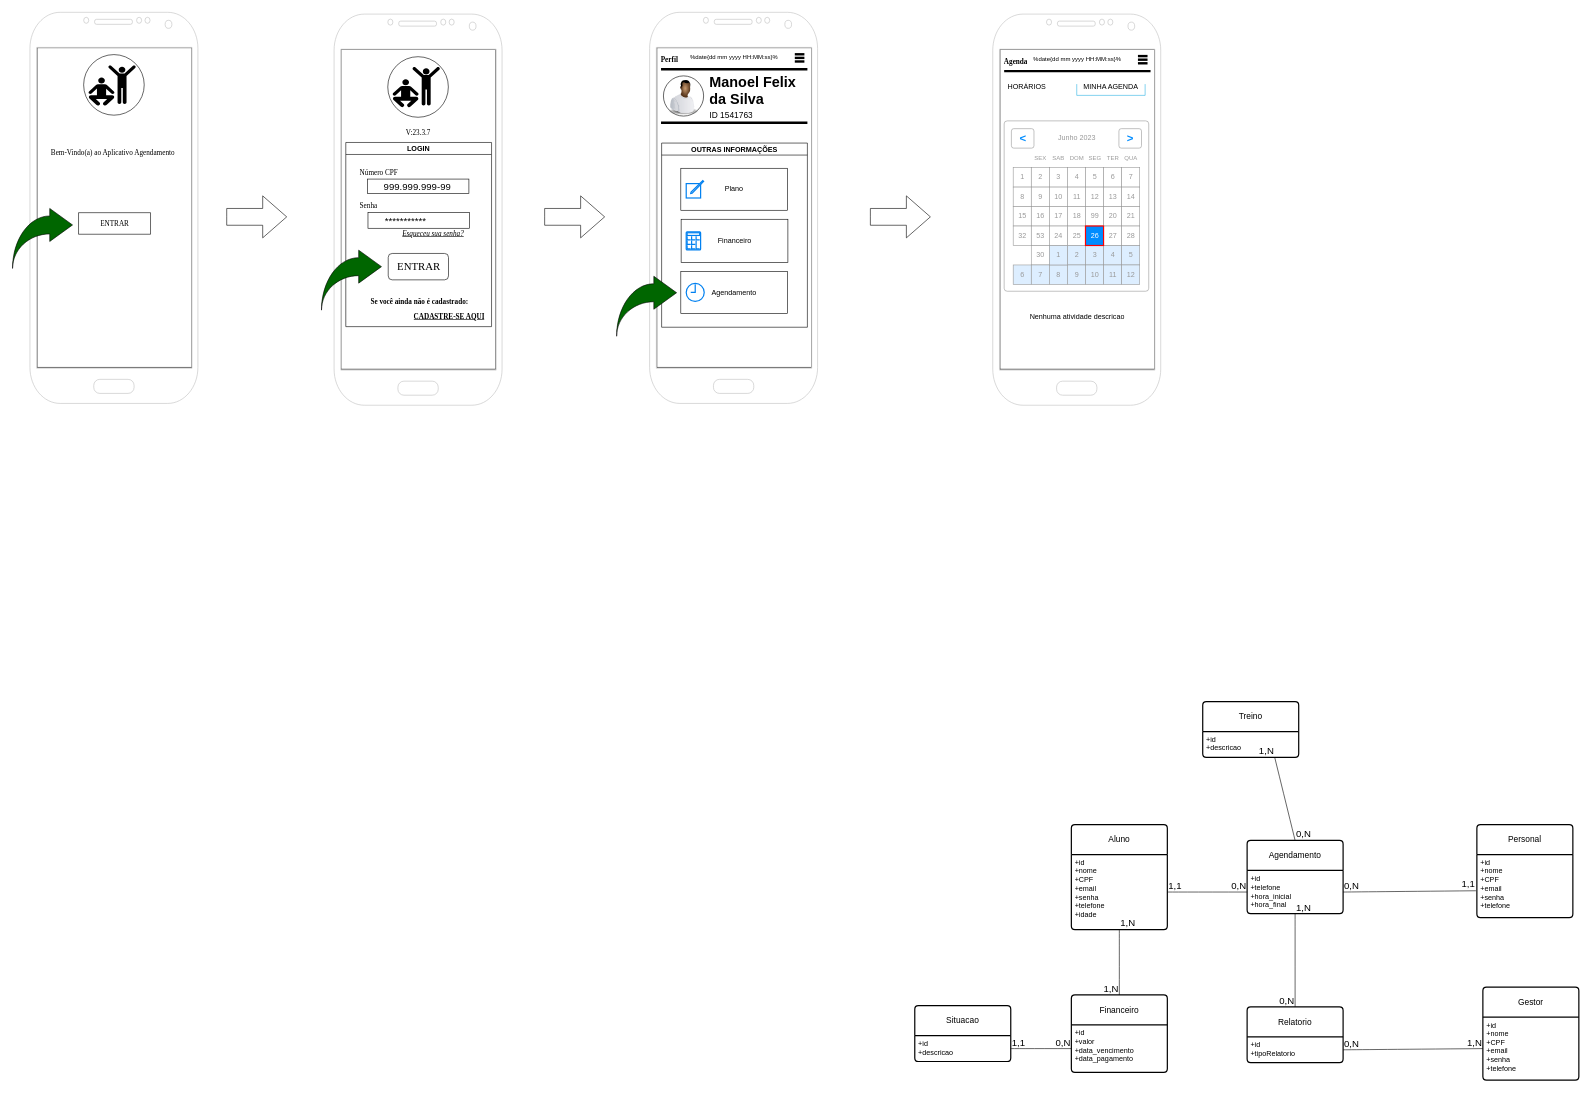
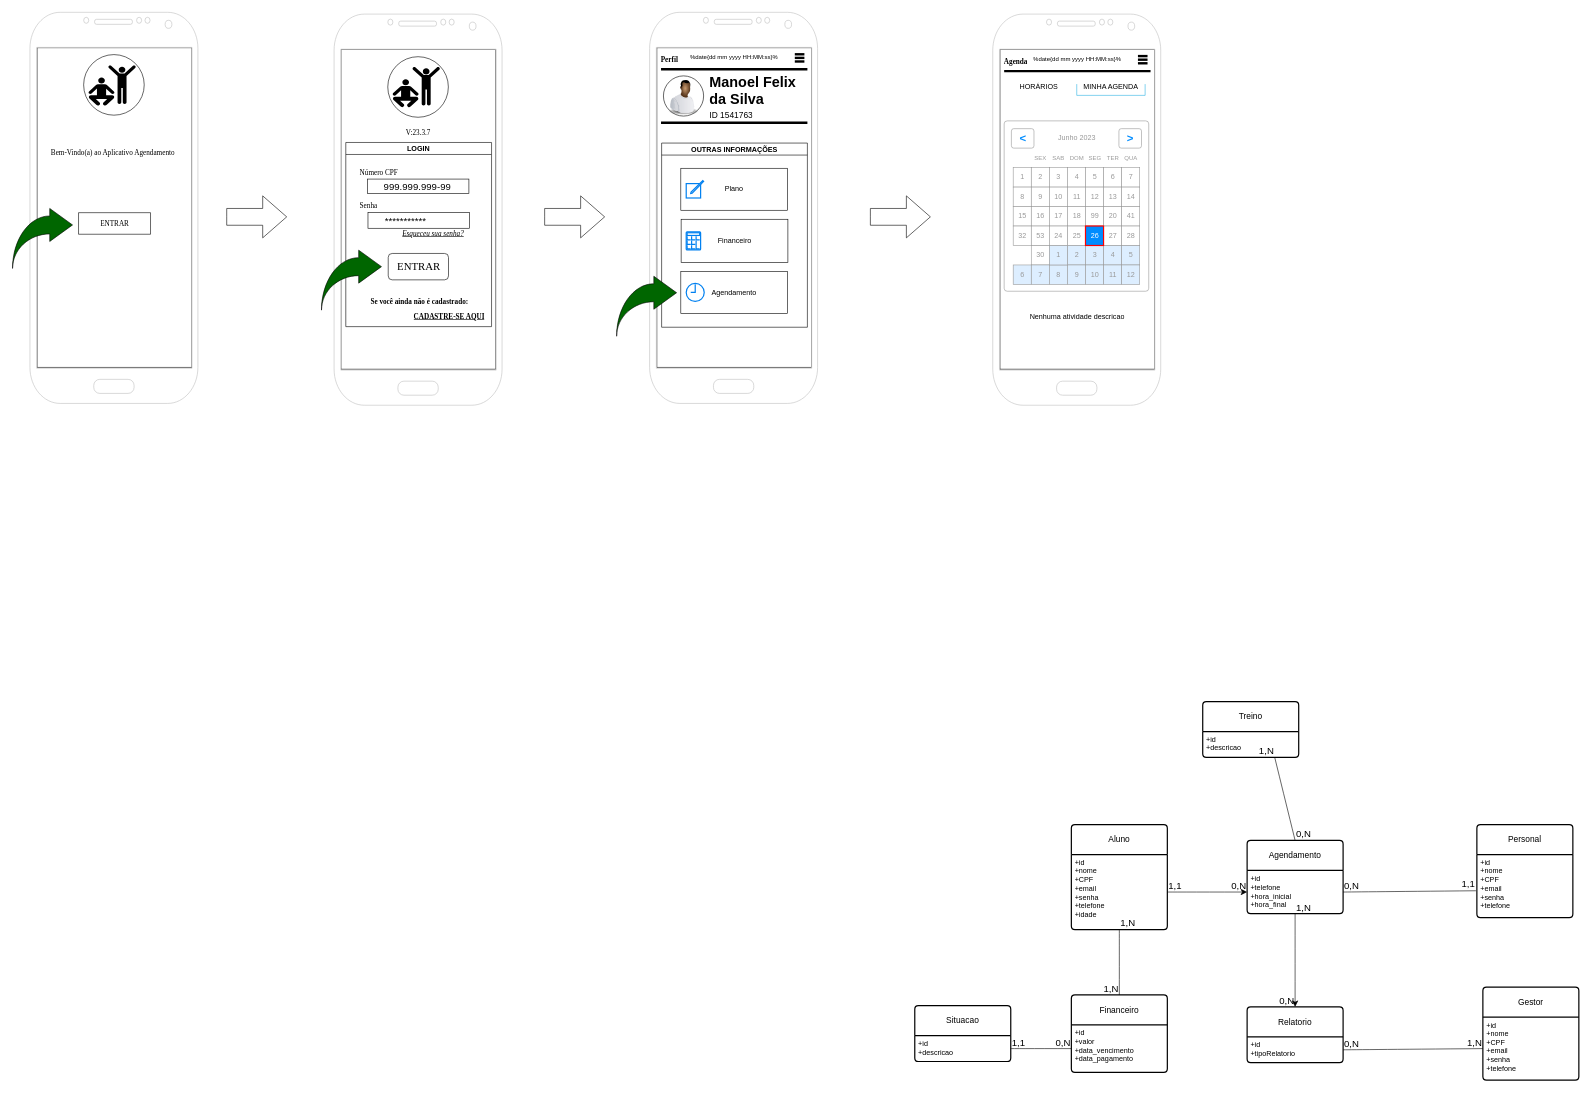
- <mxCell id="143" value="HORÁRIOS" style="text;html=1;strokeColor=none;fillColor=none;align=center;verticalAlign=middle;whiteSpace=wrap;overflow=hidden;" vertex="1" parent="1"><mxGeometry x="1671" y="134.75" width="80" height="20" as="geometry" /></mxCell>
+ <mxCell id="143" value="HORÁRIOS" style="text;html=1;strokeColor=none;fillColor=none;align=center;verticalAlign=middle;whiteSpace=wrap;overflow=hidden;" vertex="1" parent="1"><mxGeometry x="1691" y="134.75" width="80" height="20" as="geometry" /></mxCell>
- <mxCell id="121" value="21" style="strokeWidth=1;shadow=0;dashed=0;align=center;html=1;shape=mxgraph.mockup.forms.rrect;rSize=0;strokeColor=#999999;fontColor=#999999;" vertex="1" parent="91"><mxGeometry x="195.812" y="142.811" width="30.125" height="32.457" as="geometry" /></mxCell>
+ <mxCell id="121" value="41" style="strokeWidth=1;shadow=0;dashed=0;align=center;html=1;shape=mxgraph.mockup.forms.rrect;rSize=0;strokeColor=#999999;fontColor=#999999;" vertex="1" parent="91"><mxGeometry x="195.812" y="142.811" width="30.125" height="32.457" as="geometry" /></mxCell>
- <mxCell id="14" value="" style="endArrow=none;html=1;rounded=0;fontSize=12;startSize=8;endSize=8;curved=1;exitX=1;exitY=0.5;exitDx=0;exitDy=0;entryX=0;entryY=0.5;entryDx=0;entryDy=0;" edge="1" parent="1" source="5" target="7"><mxGeometry relative="1" as="geometry"><mxPoint x="2199" y="1613" as="sourcePoint" /><mxPoint x="2359" y="1613" as="targetPoint" /></mxGeometry></mxCell>
+ <mxCell id="14" value="" style="endArrow=classic;html=1;rounded=0;fontSize=12;startSize=8;endSize=8;curved=1;exitX=1;exitY=0.5;exitDx=0;exitDy=0;entryX=0;entryY=0.5;entryDx=0;entryDy=0;" edge="1" parent="1" source="5" target="7"><mxGeometry relative="1" as="geometry"><mxPoint x="2199" y="1613" as="sourcePoint" /><mxPoint x="2359" y="1613" as="targetPoint" /></mxGeometry></mxCell>
- <mxCell id="33" value="" style="endArrow=none;html=1;rounded=0;fontSize=12;startSize=8;endSize=8;curved=1;entryX=0.5;entryY=0;entryDx=0;entryDy=0;exitX=0.5;exitY=1;exitDx=0;exitDy=0;" edge="1" parent="1" source="7" target="31"><mxGeometry relative="1" as="geometry"><mxPoint x="2131" y="1911" as="sourcePoint" /><mxPoint x="2308" y="1909" as="targetPoint" /></mxGeometry></mxCell>
+ <mxCell id="33" value="" style="endArrow=classic;html=1;rounded=0;fontSize=12;startSize=8;endSize=8;curved=1;entryX=0.5;entryY=0;entryDx=0;entryDy=0;exitX=0.5;exitY=1;exitDx=0;exitDy=0;" edge="1" parent="1" source="7" target="31"><mxGeometry relative="1" as="geometry"><mxPoint x="2131" y="1911" as="sourcePoint" /><mxPoint x="2308" y="1909" as="targetPoint" /></mxGeometry></mxCell>
